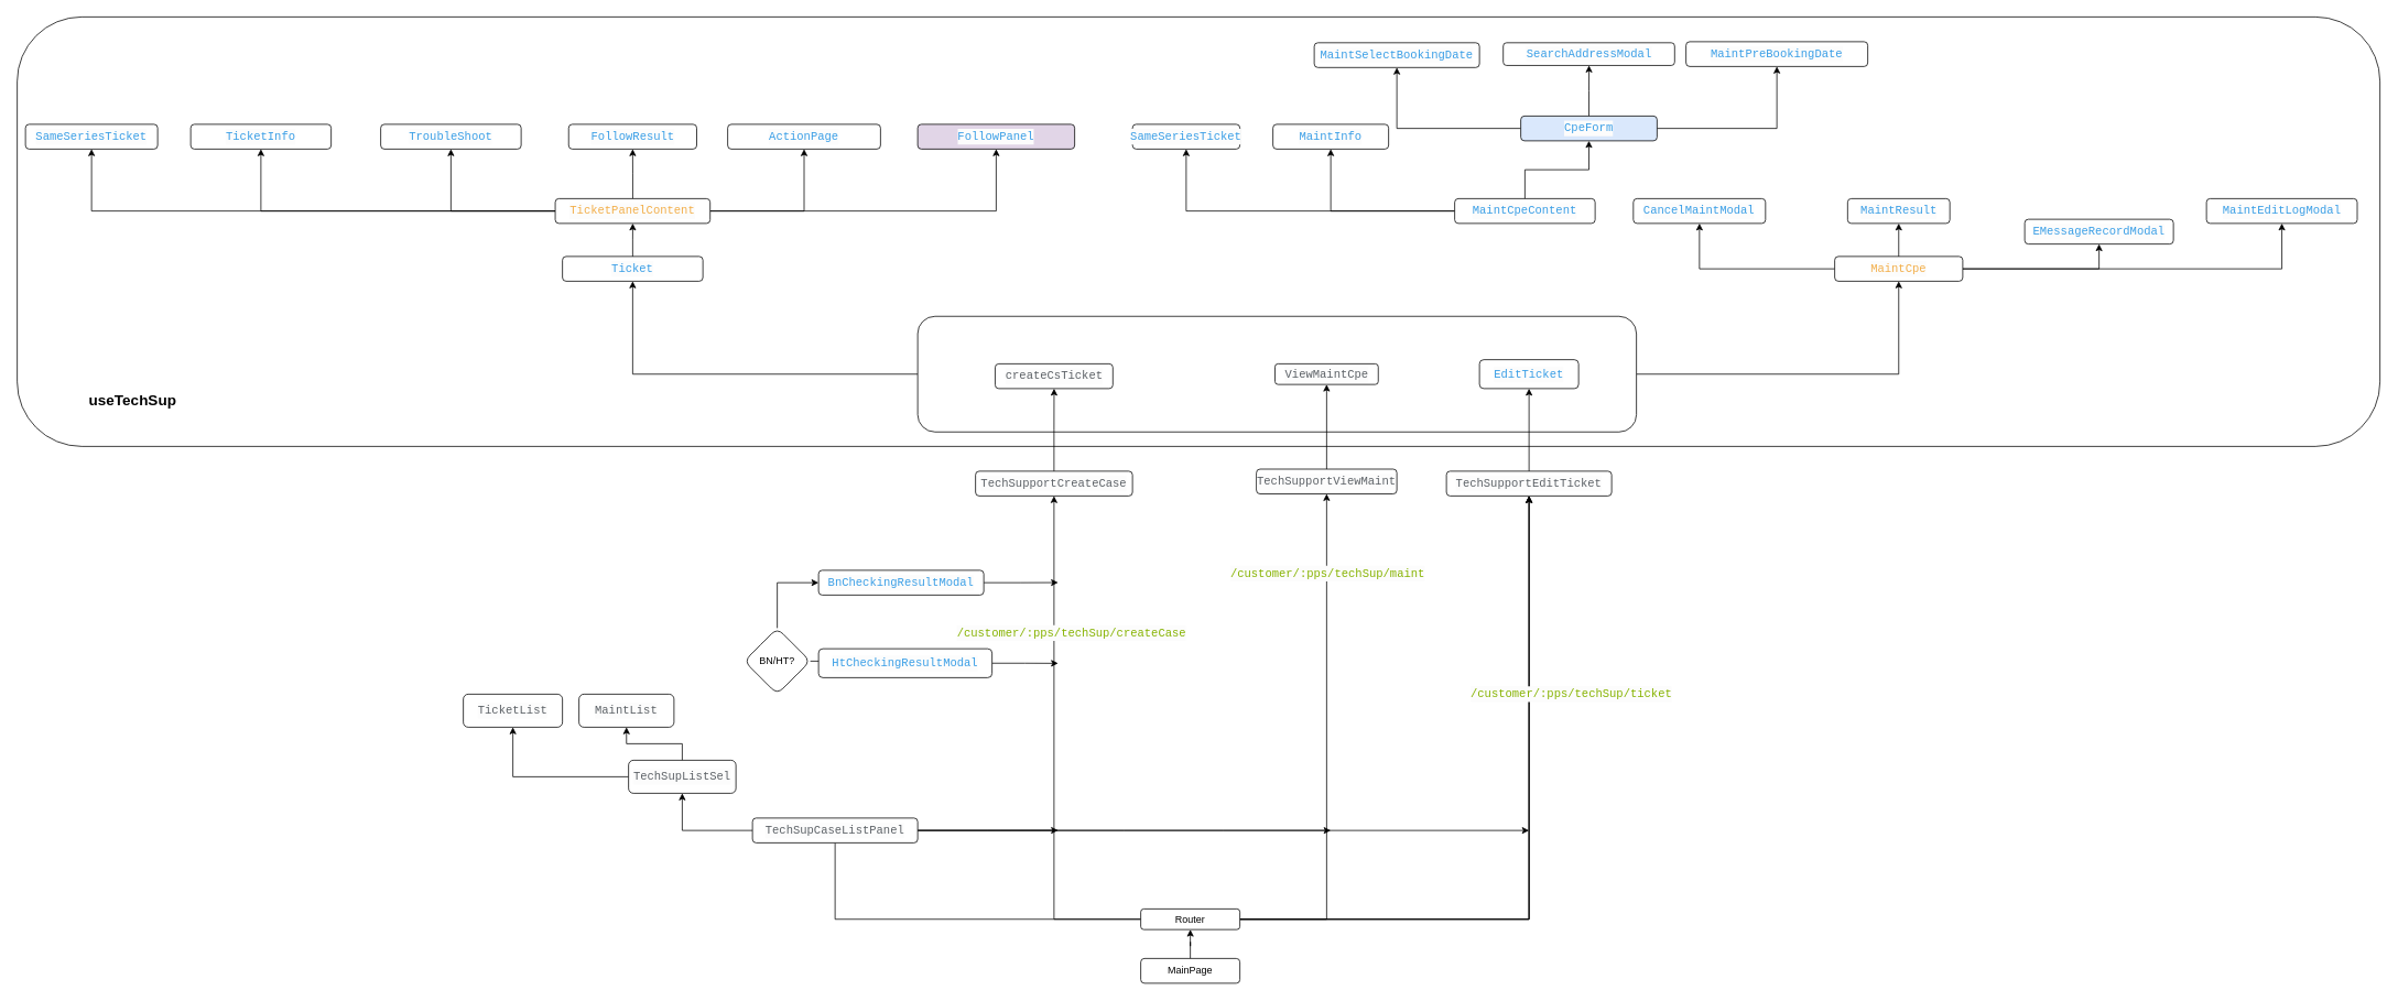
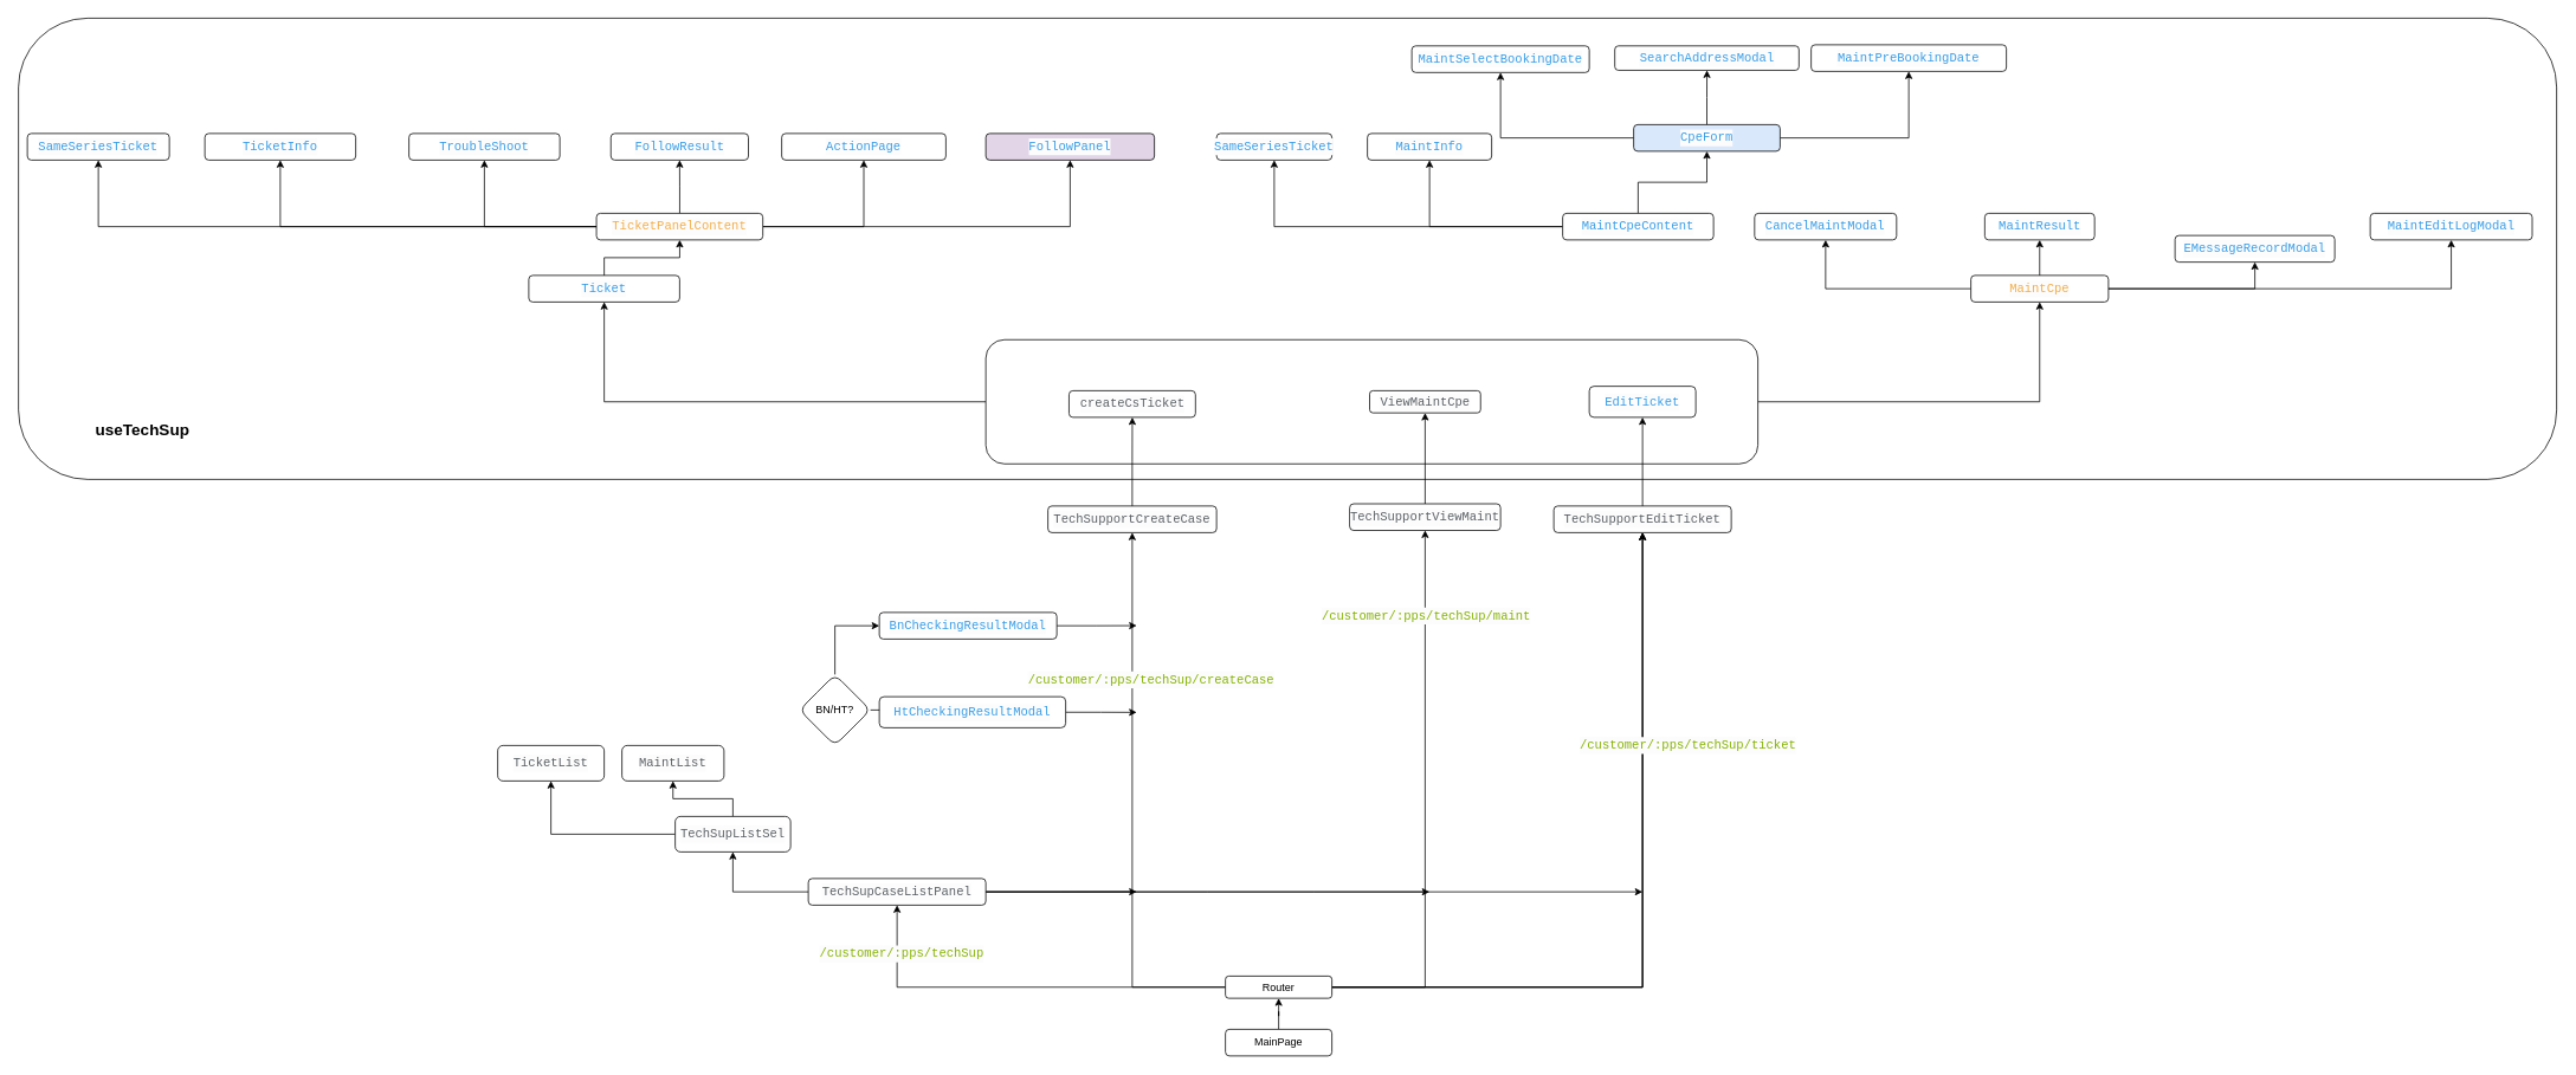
- <mxCell id="44" value="&lt;div style=&quot;color: rgb(92, 97, 102); background-color: rgb(252, 252, 252); font-family: Consolas, &amp;quot;Courier New&amp;quot;, monospace; font-size: 14px; line-height: 19px;&quot;&gt;&lt;span style=&quot;color: #399ee6;&quot;&gt;Ticket&lt;/span&gt;&lt;/div&gt;" style="whiteSpace=wrap;html=1;rounded=1;" vertex="1" parent="1"><mxGeometry x="680" y="310" width="170" height="30" as="geometry" /></mxCell>
+ <mxCell id="44" value="&lt;div style=&quot;color: rgb(92, 97, 102); background-color: rgb(252, 252, 252); font-family: Consolas, &amp;quot;Courier New&amp;quot;, monospace; font-size: 14px; line-height: 19px;&quot;&gt;&lt;span style=&quot;color: #399ee6;&quot;&gt;Ticket&lt;/span&gt;&lt;/div&gt;" style="whiteSpace=wrap;html=1;rounded=1;" vertex="1" parent="1"><mxGeometry x="595" y="310" width="170" height="30" as="geometry" /></mxCell>
- <mxCell id="8" value="" style="edgeStyle=orthogonalEdgeStyle;rounded=0;orthogonalLoop=1;jettySize=auto;html=1;endArrow=none;" edge="1" parent="1" source="17" target="22"><mxGeometry relative="1" as="geometry" /></mxCell>
+ <mxCell id="8" value="" style="edgeStyle=orthogonalEdgeStyle;rounded=0;orthogonalLoop=1;jettySize=auto;html=1;" edge="1" parent="1" source="17" target="22"><mxGeometry relative="1" as="geometry" /></mxCell>
+ <mxCell id="27" value="&lt;div style=&quot;color: rgb(92, 97, 102); background-color: rgb(252, 252, 252); font-family: Consolas, &amp;quot;Courier New&amp;quot;, monospace; font-size: 14px; line-height: 19px;&quot;&gt;&lt;span style=&quot;color: #86b300;&quot;&gt;/customer/:pps/techSup&lt;/span&gt;&lt;/div&gt;" style="text;html=1;align=center;verticalAlign=middle;resizable=0;points=[];autosize=1;strokeColor=none;fillColor=none;" vertex="1" parent="1"><mxGeometry x="920" y="1060" width="190" height="30" as="geometry" /></mxCell>
